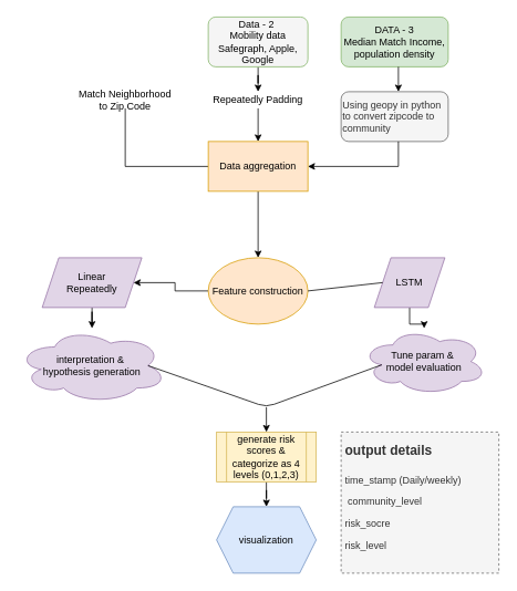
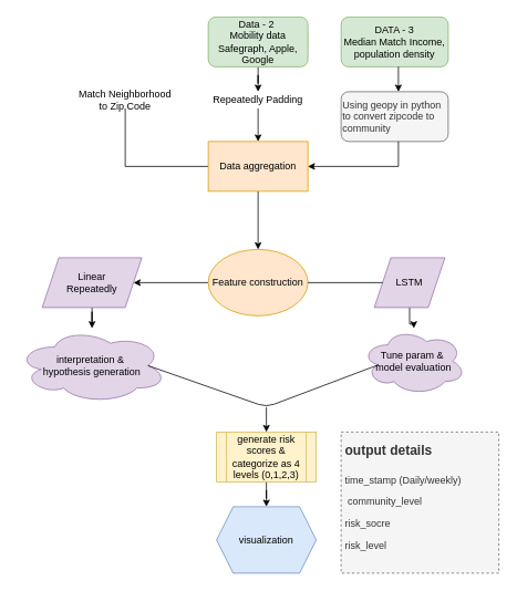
- <mxCell id="3" value="Data - 2&amp;nbsp;&lt;br&gt;Mobility data&lt;br&gt;Safegraph, Apple, Google" style="rounded=1;whiteSpace=wrap;html=1;fillColor=#f5f5f5;strokeColor=#82b366;" parent="1" vertex="1"><mxGeometry x="250" y="20" width="120" height="60" as="geometry" /></mxCell>
+ <mxCell id="3" value="Data - 2&amp;nbsp;&lt;br&gt;Mobility data&lt;br&gt;Safegraph, Apple, Google" style="rounded=1;whiteSpace=wrap;html=1;fillColor=#d5e8d4;strokeColor=#82b366;" parent="1" vertex="1"><mxGeometry x="250" y="20" width="120" height="60" as="geometry" /></mxCell>
- <mxCell id="12" value="Feature construction" style="ellipse;whiteSpace=wrap;html=1;rounded=0;fillColor=#ffe6cc;strokeColor=#d79b00;" parent="1" vertex="1"><mxGeometry x="250" y="310" width="120" height="80" as="geometry" /></mxCell>
+ <mxCell id="12" value="Feature construction" style="ellipse;whiteSpace=wrap;html=1;rounded=0;fillColor=#ffe6cc;strokeColor=#d79b00;" parent="1" vertex="1"><mxGeometry x="250" y="300" width="120" height="80" as="geometry" /></mxCell>
- <mxCell id="19" value="Tune param &amp;amp;&amp;nbsp;&lt;br&gt;model evaluation" style="ellipse;shape=cloud;whiteSpace=wrap;html=1;rounded=0;fillColor=#e1d5e7;strokeColor=#9673a6;" parent="1" vertex="1"><mxGeometry x="435" y="395" width="150" height="80" as="geometry" /></mxCell>
+ <mxCell id="19" value="Tune param &amp;amp;&amp;nbsp;&lt;br&gt;model evaluation" style="ellipse;shape=cloud;whiteSpace=wrap;html=1;rounded=0;fillColor=#e1d5e7;strokeColor=#9673a6;" parent="1" vertex="1"><mxGeometry x="435" y="395" width="125" height="80" as="geometry" /></mxCell>
